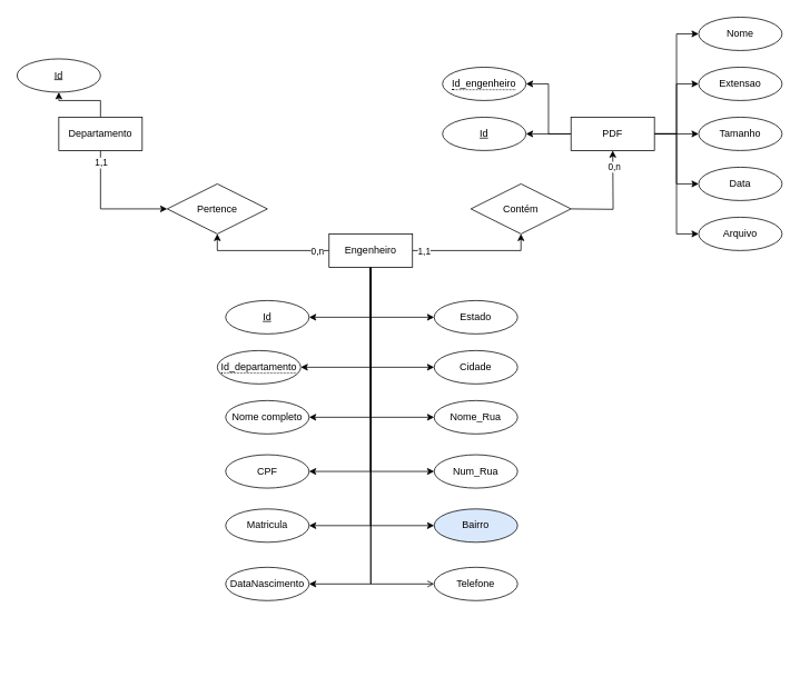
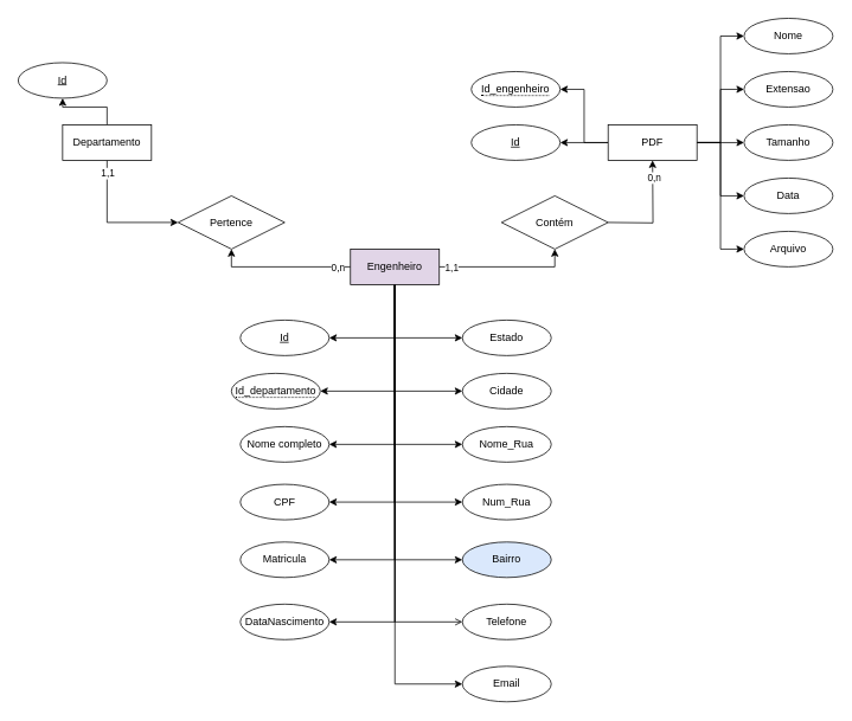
- <mxCell id="19" value="Engenheiro" style="whiteSpace=wrap;html=1;align=center;" vertex="1" parent="1"><mxGeometry x="394" y="280" width="100" height="40" as="geometry" /></mxCell>
+ <mxCell id="19" value="Engenheiro" style="whiteSpace=wrap;html=1;align=center;fillColor=#e1d5e7;" vertex="1" parent="1"><mxGeometry x="394" y="280" width="100" height="40" as="geometry" /></mxCell>
+ <mxCell id="18" style="edgeStyle=orthogonalEdgeStyle;rounded=0;orthogonalLoop=1;jettySize=auto;html=1;exitX=0.5;exitY=1;exitDx=0;exitDy=0;entryX=0;entryY=0.5;entryDx=0;entryDy=0;" edge="1" parent="1" source="19" target="45"><mxGeometry relative="1" as="geometry" /></mxCell>
+ <mxCell id="45" value="Email" style="ellipse;whiteSpace=wrap;html=1;align=center;" vertex="1" parent="1"><mxGeometry x="520" y="750" width="100" height="40" as="geometry" /></mxCell>
